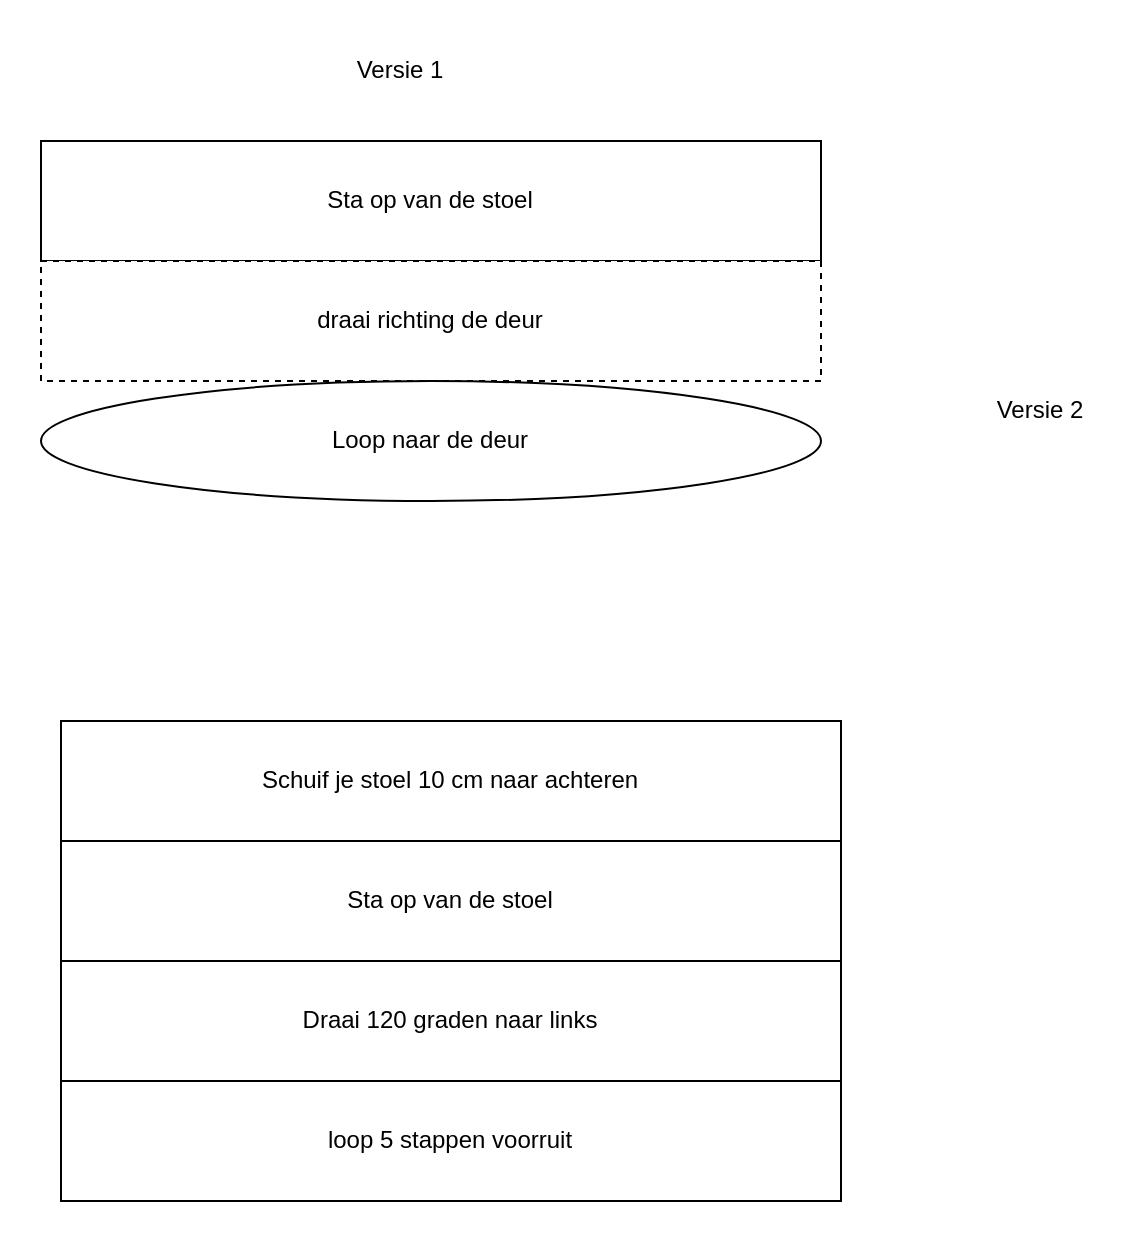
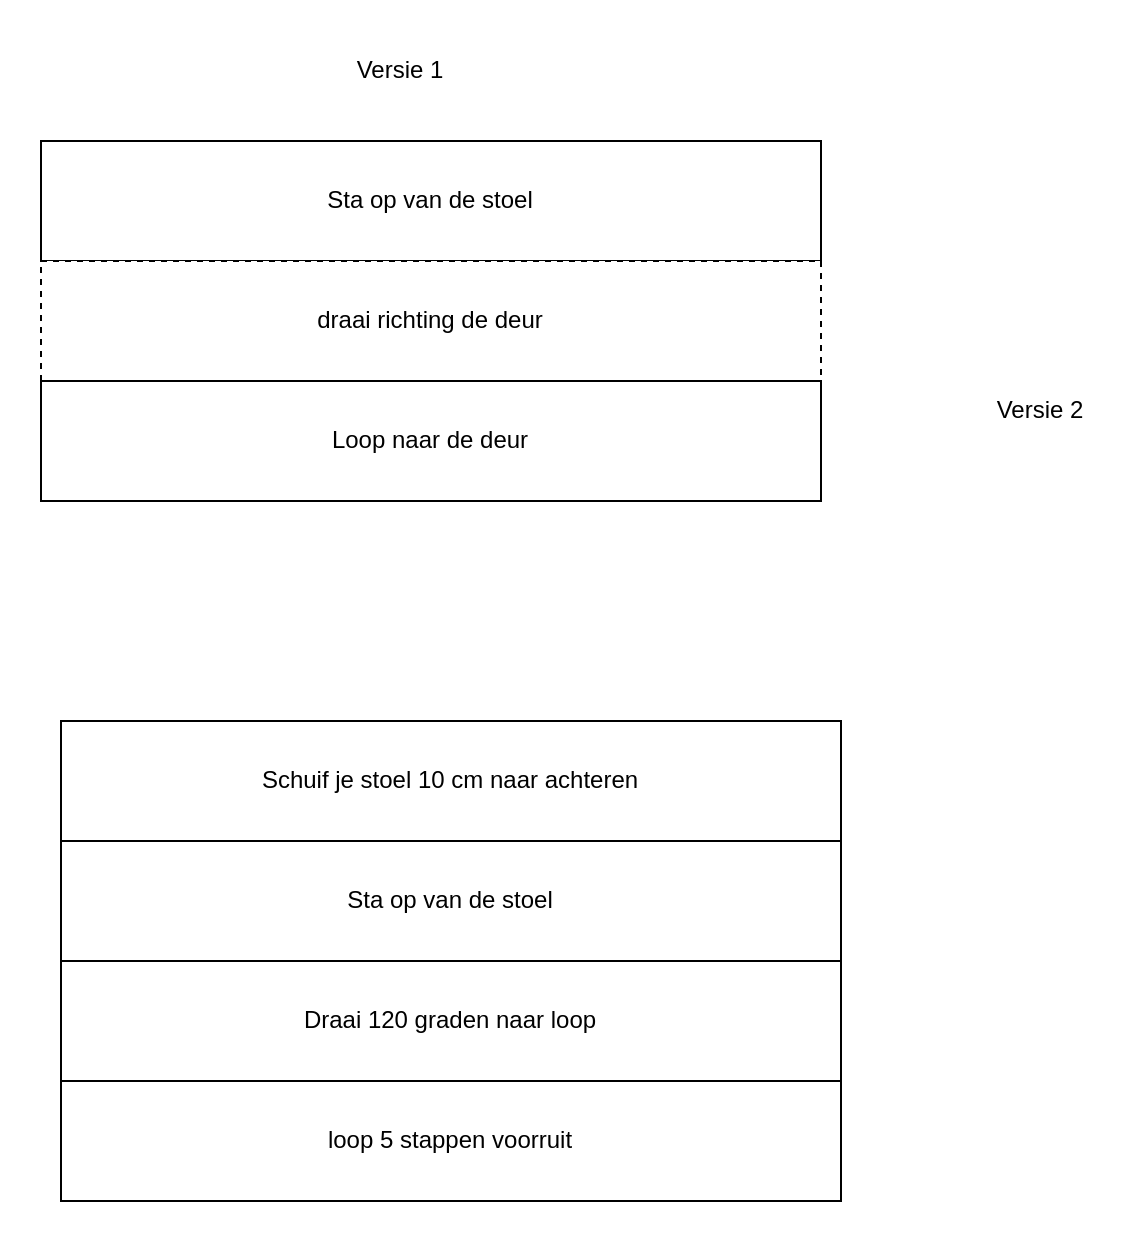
- <mxCell id="5" value="Loop naar de deur" style="ellipse;whiteSpace=wrap;html=1;" vertex="1" parent="1"><mxGeometry x="20" y="190" width="390" height="60" as="geometry" /></mxCell>
+ <mxCell id="5" value="Loop naar de deur" style="whiteSpace=wrap;html=1;rounded=0;" vertex="1" parent="1"><mxGeometry x="20" y="190" width="390" height="60" as="geometry" /></mxCell>
- <mxCell id="14" value="Draai 120 graden naar links" style="rounded=0;whiteSpace=wrap;html=1;" vertex="1" parent="1"><mxGeometry x="30" y="480" width="390" height="60" as="geometry" /></mxCell>
+ <mxCell id="14" value="Draai 120 graden naar loop" style="rounded=0;whiteSpace=wrap;html=1;" vertex="1" parent="1"><mxGeometry x="30" y="480" width="390" height="60" as="geometry" /></mxCell>
